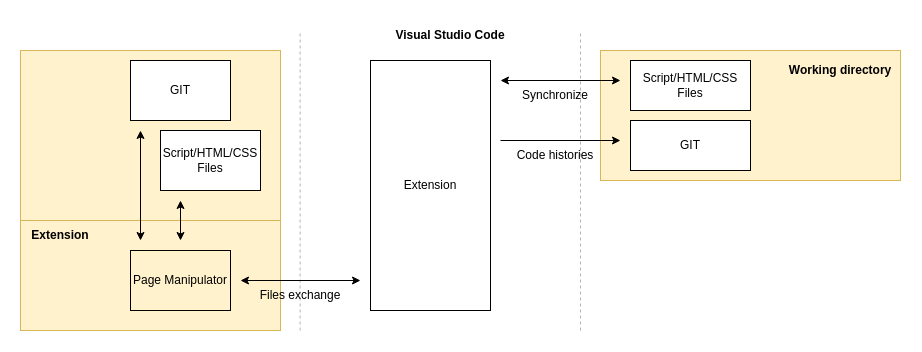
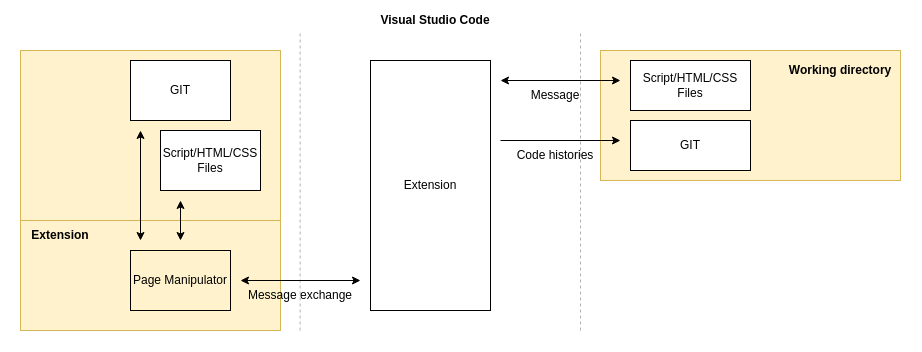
- <mxCell id="8" value="Visual Studio Code" style="text;html=1;strokeColor=none;fillColor=none;align=center;verticalAlign=middle;whiteSpace=wrap;rounded=0;fontStyle=1" vertex="1" parent="1"><mxGeometry x="390" y="20" width="120" height="30" as="geometry" /></mxCell>
+ <mxCell id="8" value="Visual Studio Code" style="text;html=1;strokeColor=none;fillColor=none;align=center;verticalAlign=middle;whiteSpace=wrap;rounded=0;fontStyle=1" vertex="1" parent="1"><mxGeometry x="375" y="5" width="120" height="30" as="geometry" /></mxCell>
- <mxCell id="21" value="Synchronize" style="text;html=1;strokeColor=none;fillColor=none;align=center;verticalAlign=middle;whiteSpace=wrap;rounded=0;" vertex="1" parent="1"><mxGeometry x="510" y="80" width="90" height="30" as="geometry" /></mxCell>
+ <mxCell id="21" value="Message" style="text;html=1;strokeColor=none;fillColor=none;align=center;verticalAlign=middle;whiteSpace=wrap;rounded=0;" vertex="1" parent="1"><mxGeometry x="510" y="80" width="90" height="30" as="geometry" /></mxCell>
- <mxCell id="12" value="Files exchange" style="text;html=1;strokeColor=none;fillColor=none;align=center;verticalAlign=middle;whiteSpace=wrap;rounded=0;" vertex="1" parent="1"><mxGeometry x="245" y="280" width="110" height="30" as="geometry" /></mxCell>
+ <mxCell id="12" value="Message exchange" style="text;html=1;strokeColor=none;fillColor=none;align=center;verticalAlign=middle;whiteSpace=wrap;rounded=0;" vertex="1" parent="1"><mxGeometry x="245" y="280" width="110" height="30" as="geometry" /></mxCell>
